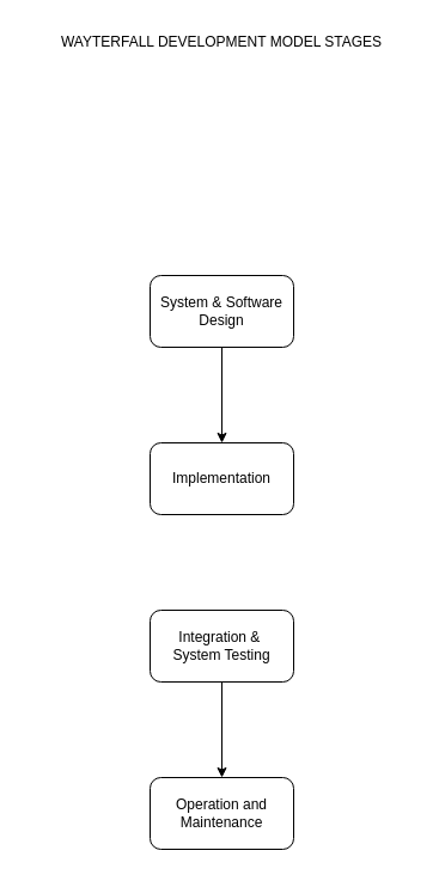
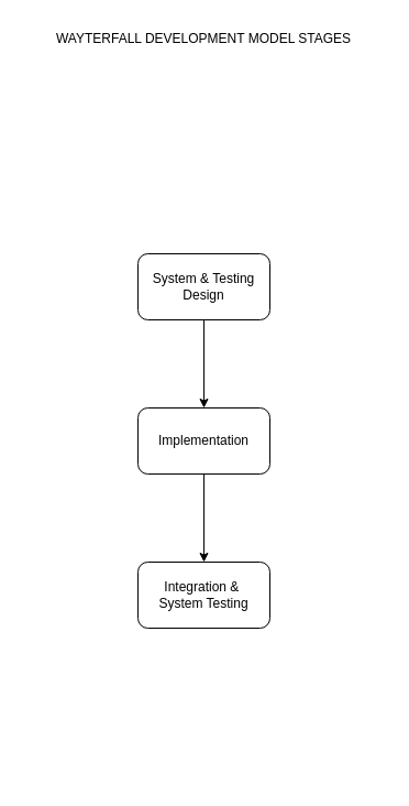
- <mxCell id="3" value="System &amp;amp; Software&lt;br&gt;Design" style="whiteSpace=wrap;html=1;rounded=1;fillColor=#FFFFFF;fontColor=#000000;strokeColor=#000000;" vertex="1" parent="1"><mxGeometry x="125" y="230" width="120" height="60" as="geometry" /></mxCell>
+ <mxCell id="3" value="System &amp;amp; Testing&lt;br&gt;Design" style="whiteSpace=wrap;html=1;rounded=1;fillColor=#FFFFFF;fontColor=#000000;strokeColor=#000000;" vertex="1" parent="1"><mxGeometry x="125" y="230" width="120" height="60" as="geometry" /></mxCell>
+ <mxCell id="4" value="" style="edgeStyle=none;html=1;strokeColor=#000000;" edge="1" parent="1" source="5" target="7"><mxGeometry relative="1" as="geometry" /></mxCell>
- <mxCell id="6" value="" style="edgeStyle=none;html=1;strokeColor=#000000;" edge="1" parent="1" source="7" target="8"><mxGeometry relative="1" as="geometry" /></mxCell>
- <mxCell id="8" value="Operation and&lt;br&gt;Maintenance" style="whiteSpace=wrap;html=1;rounded=1;fillColor=#FFFFFF;fontColor=#000000;strokeColor=#000000;" vertex="1" parent="1"><mxGeometry x="125" y="650" width="120" height="60" as="geometry" /></mxCell>
